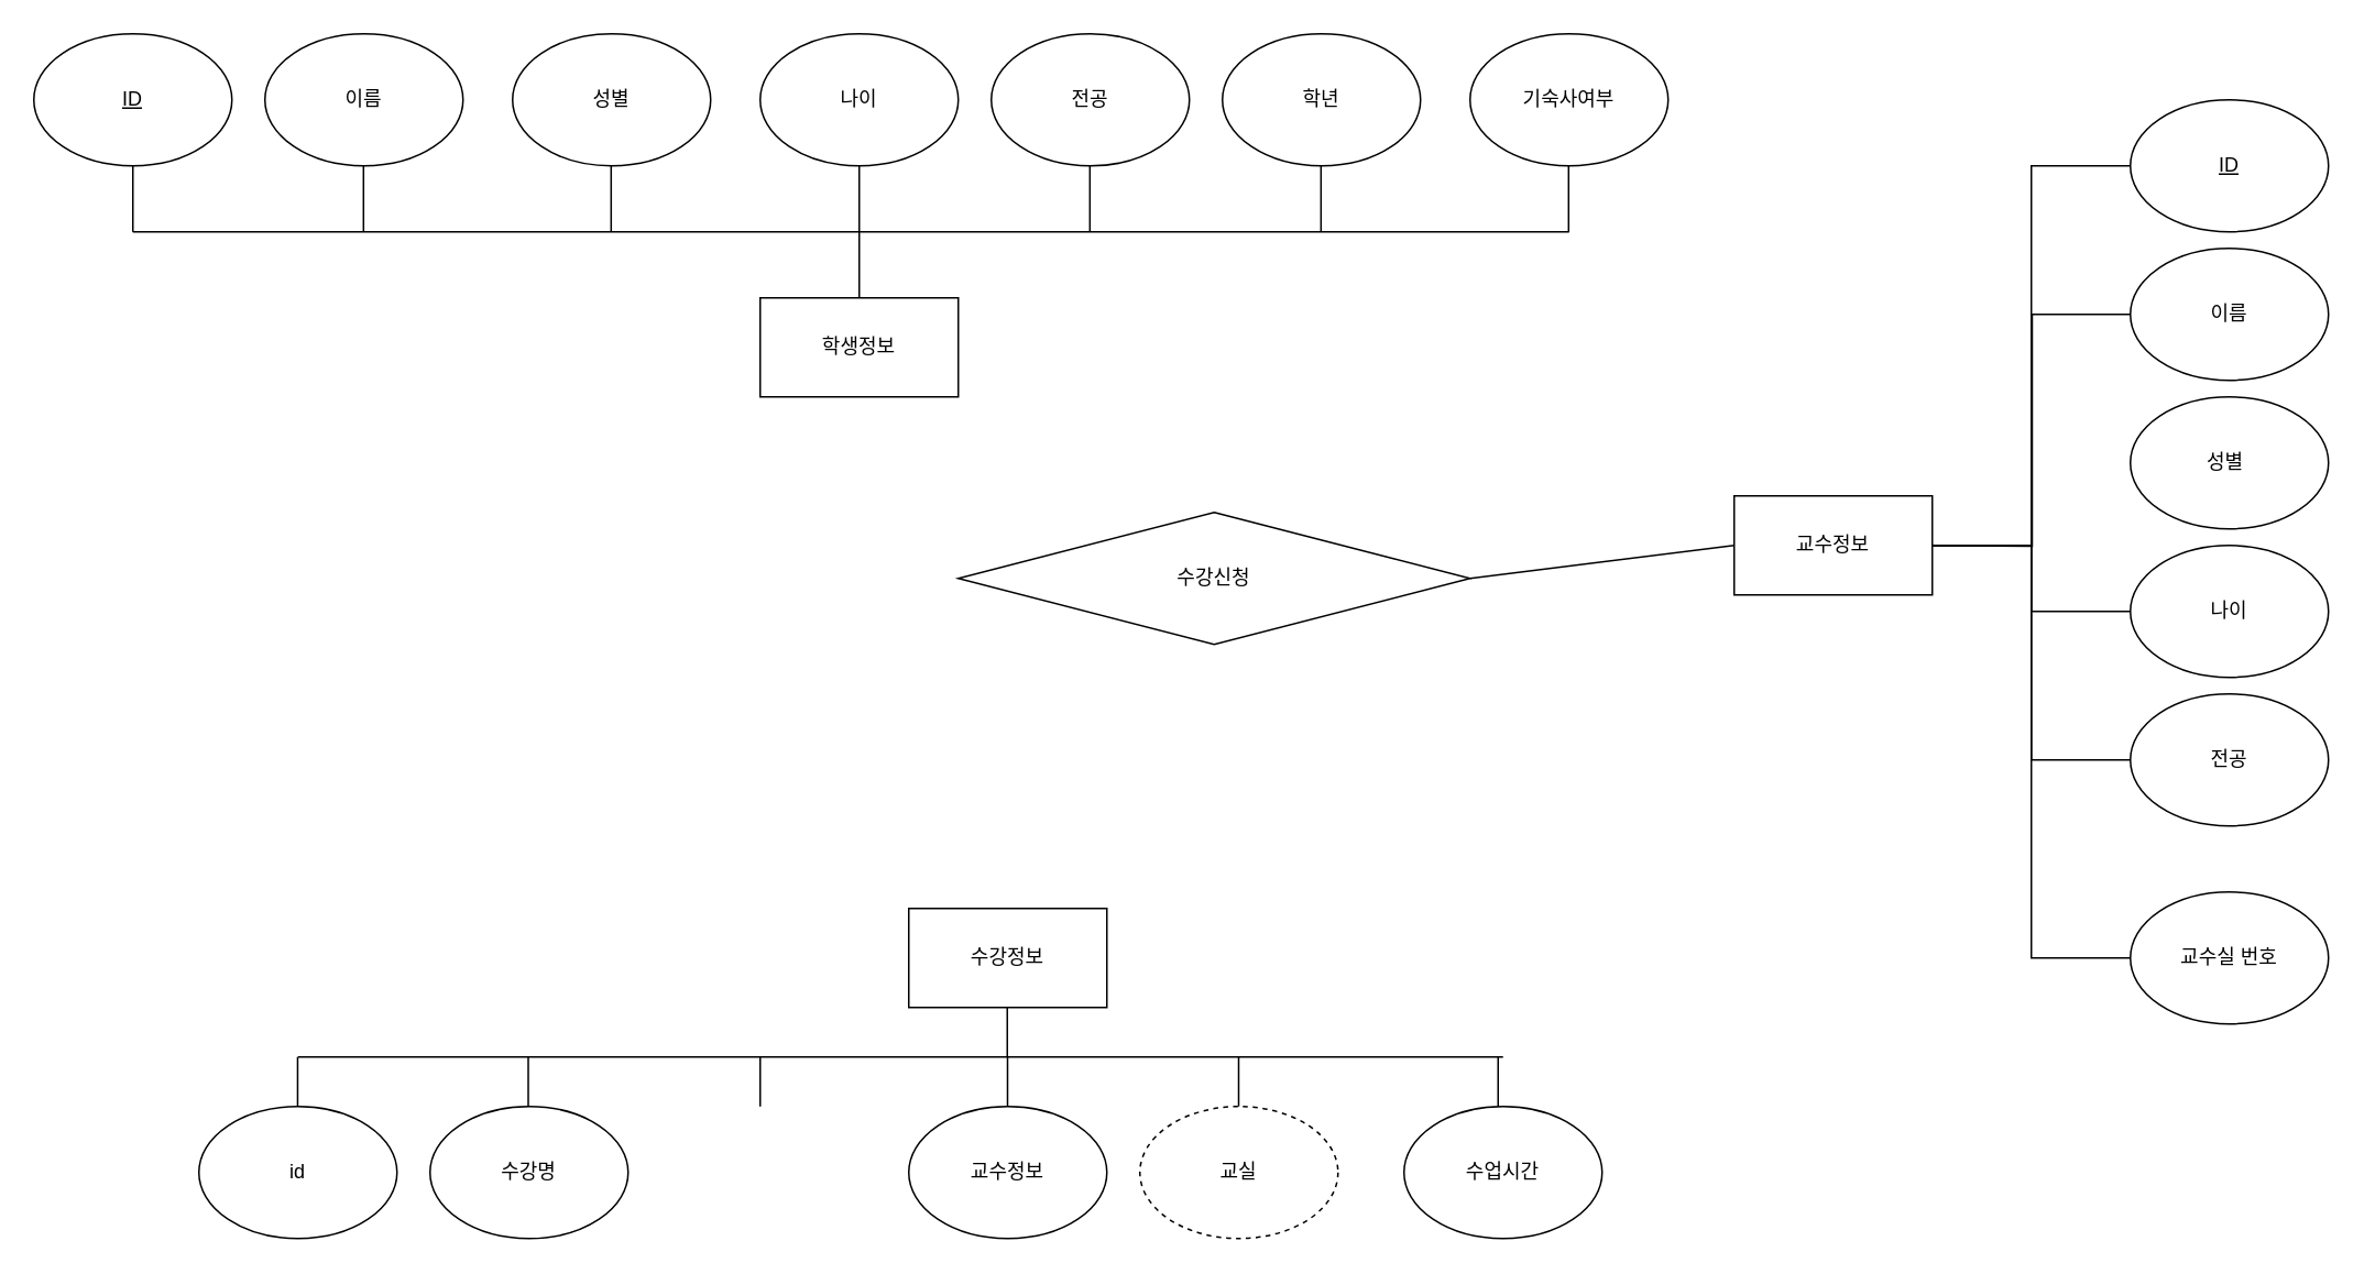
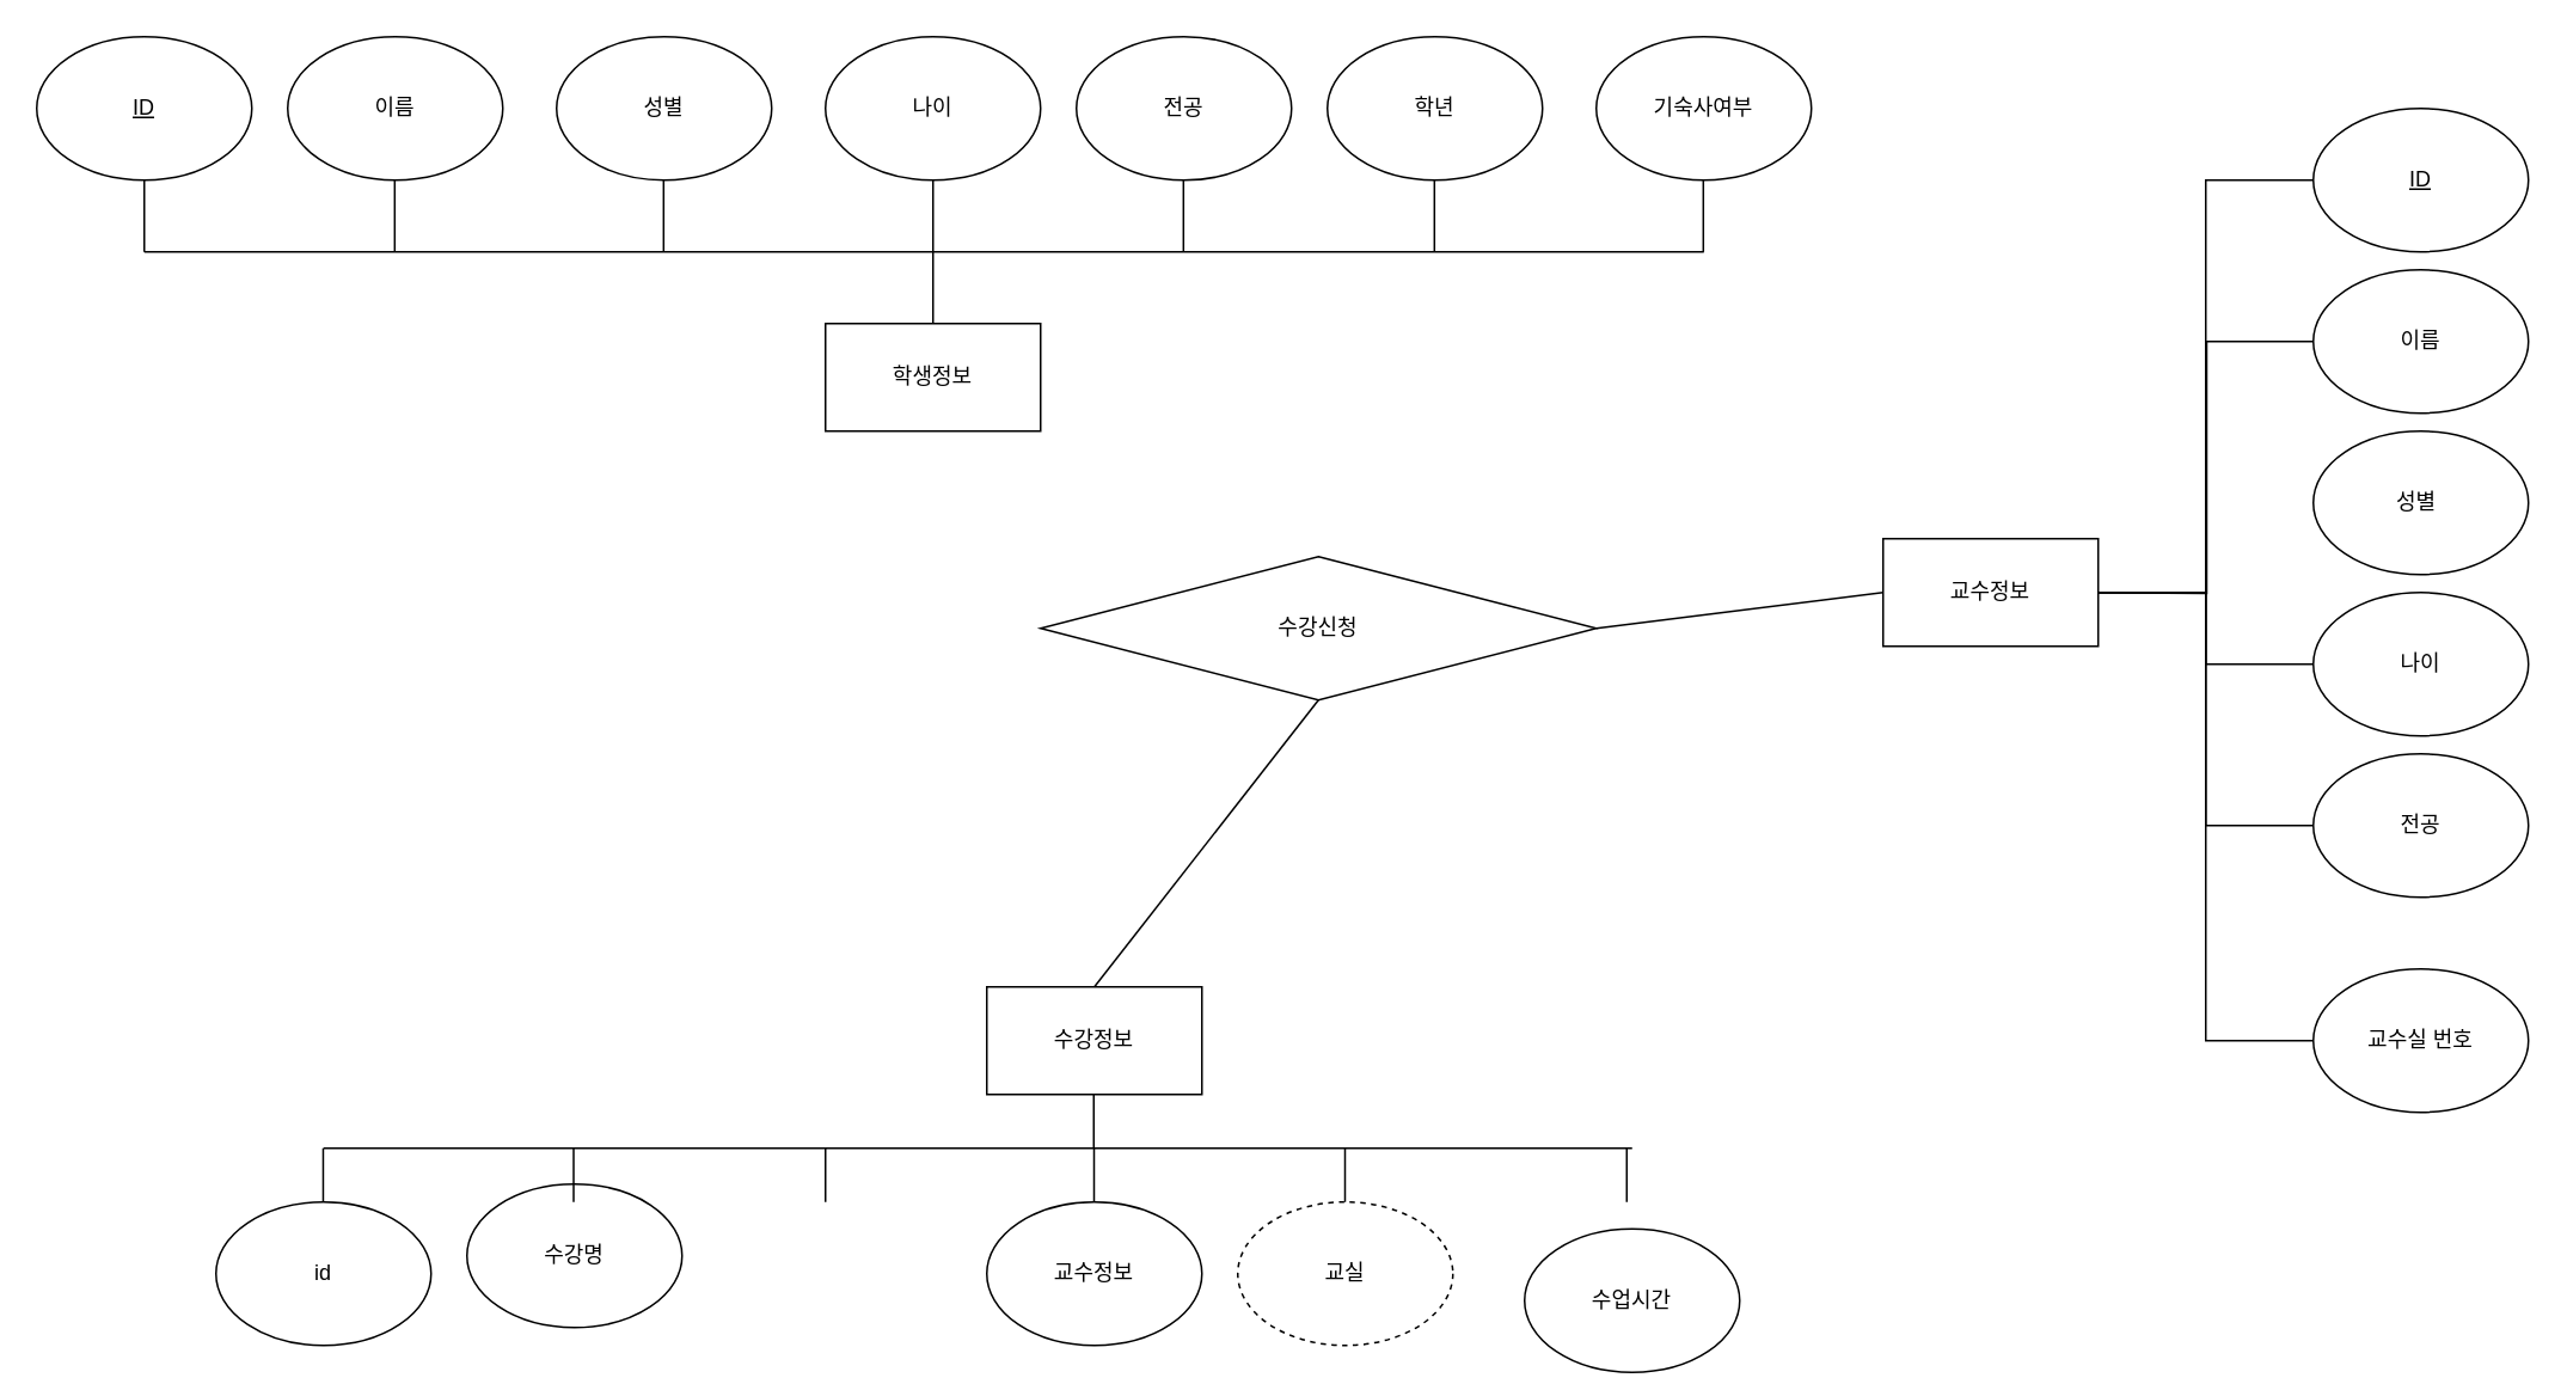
+ <mxCell id="46" value="" style="endArrow=none;html=1;rounded=0;entryX=0.5;entryY=1;entryDx=0;entryDy=0;exitX=0.5;exitY=0;exitDx=0;exitDy=0;" edge="1" parent="1" source="4" target="45"><mxGeometry width="50" height="50" relative="1" as="geometry"><mxPoint x="635" y="460" as="sourcePoint" /><mxPoint x="685" y="410" as="targetPoint" /></mxGeometry></mxCell>
- <mxCell id="18" value="수강명" style="ellipse;whiteSpace=wrap;html=1;" vertex="1" parent="1"><mxGeometry x="260" y="670" width="120" height="80" as="geometry" /></mxCell>
+ <mxCell id="18" value="수강명" style="ellipse;whiteSpace=wrap;html=1;" vertex="1" parent="1"><mxGeometry x="260" y="660" width="120" height="80" as="geometry" /></mxCell>
- <mxCell id="16" value="수업시간" style="ellipse;whiteSpace=wrap;html=1;" vertex="1" parent="1"><mxGeometry x="850" y="670" width="120" height="80" as="geometry" /></mxCell>
+ <mxCell id="16" value="수업시간" style="ellipse;whiteSpace=wrap;html=1;" vertex="1" parent="1"><mxGeometry x="850" y="685" width="120" height="80" as="geometry" /></mxCell>
